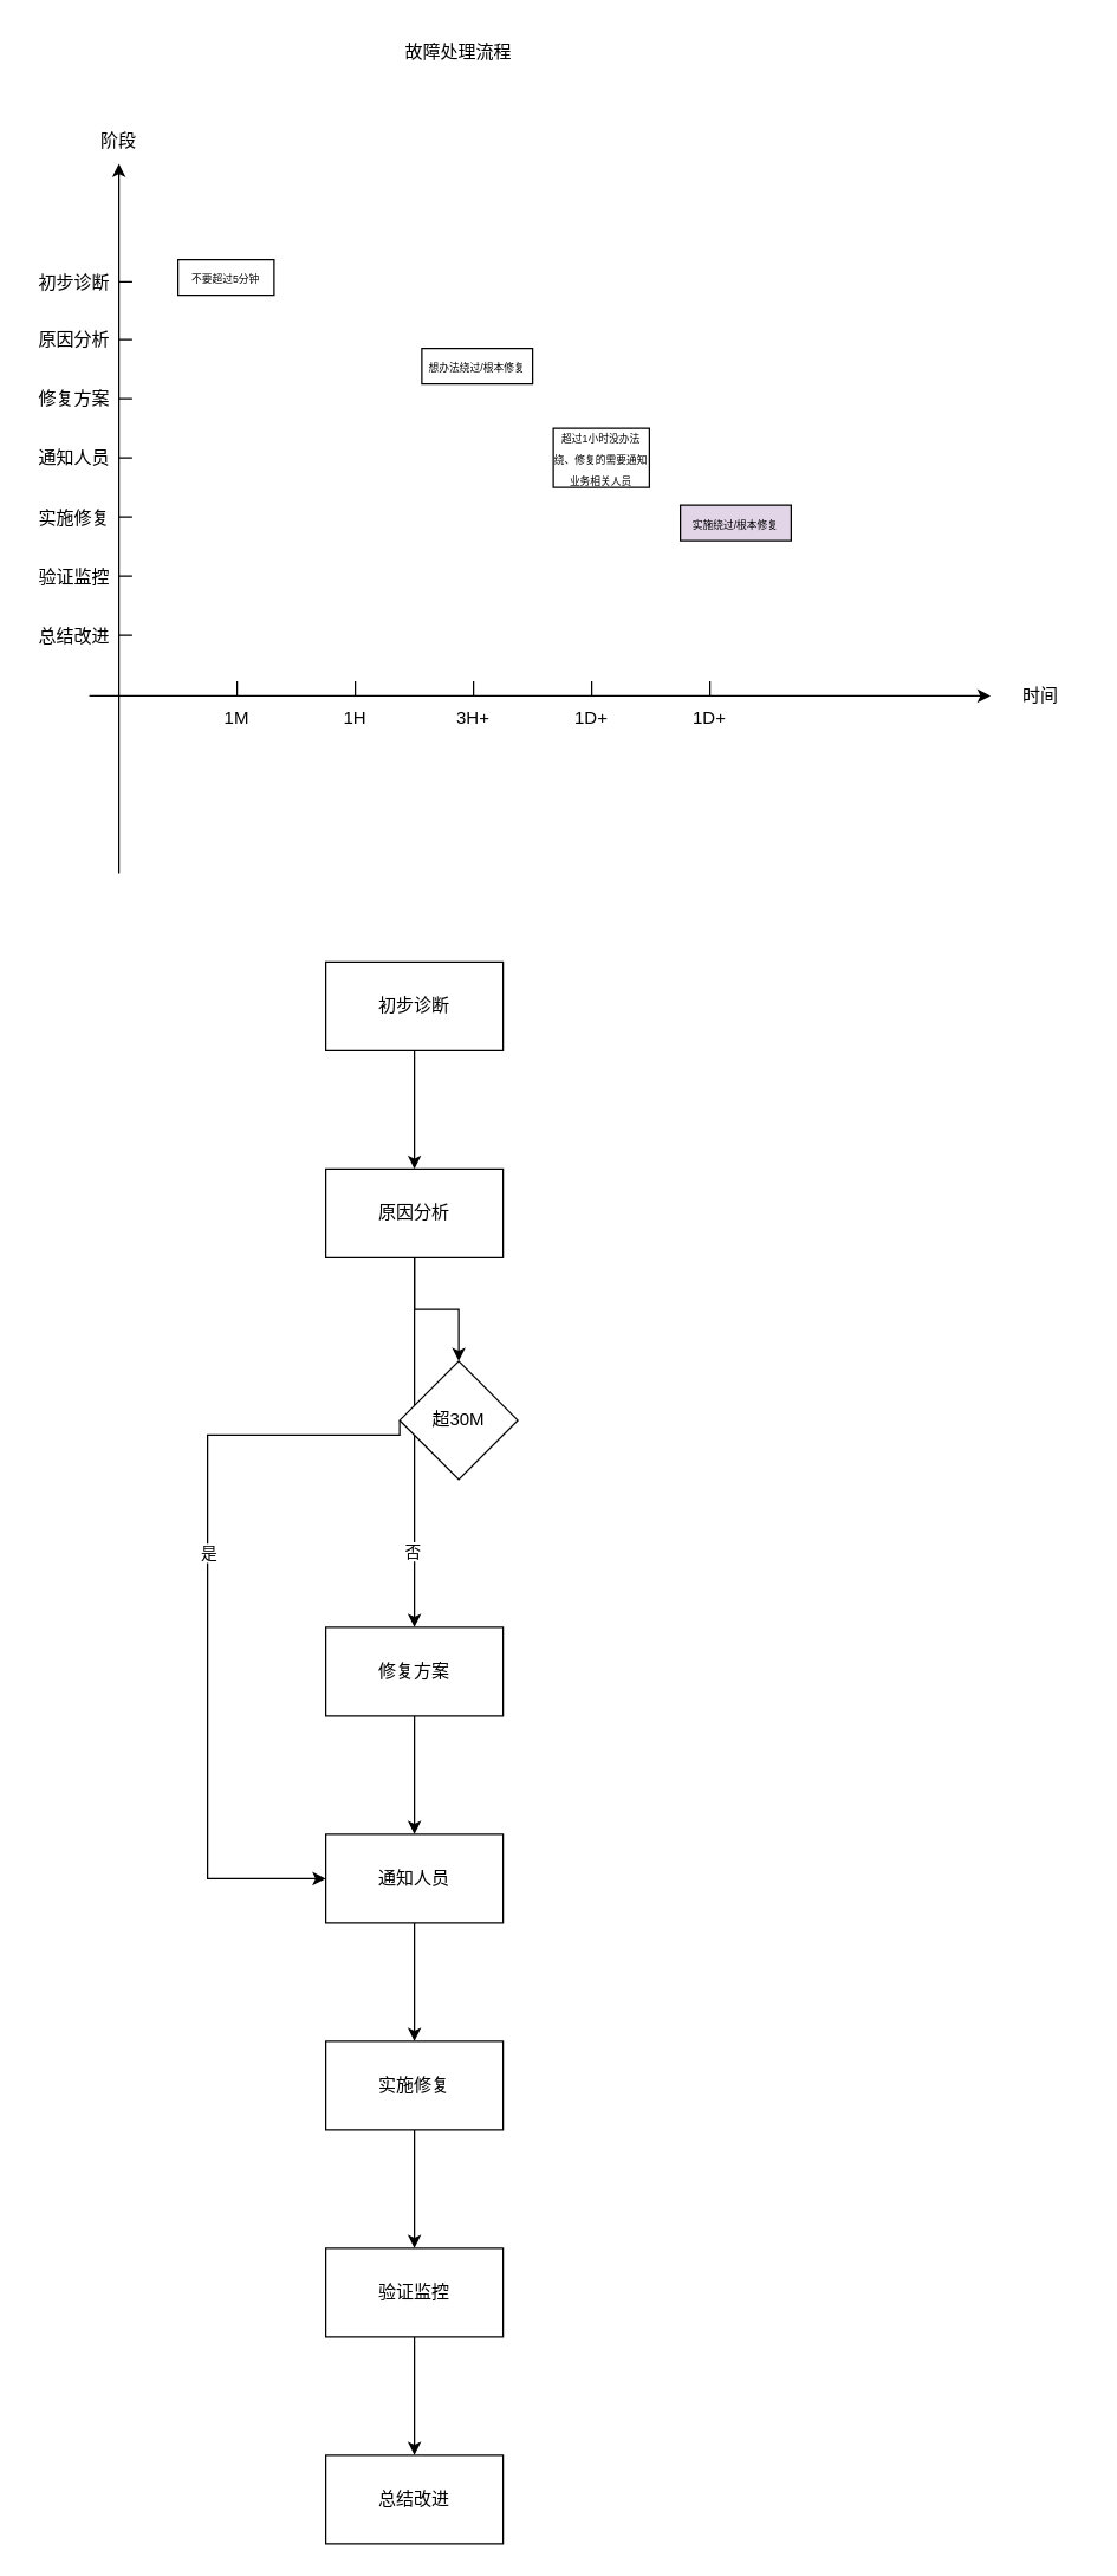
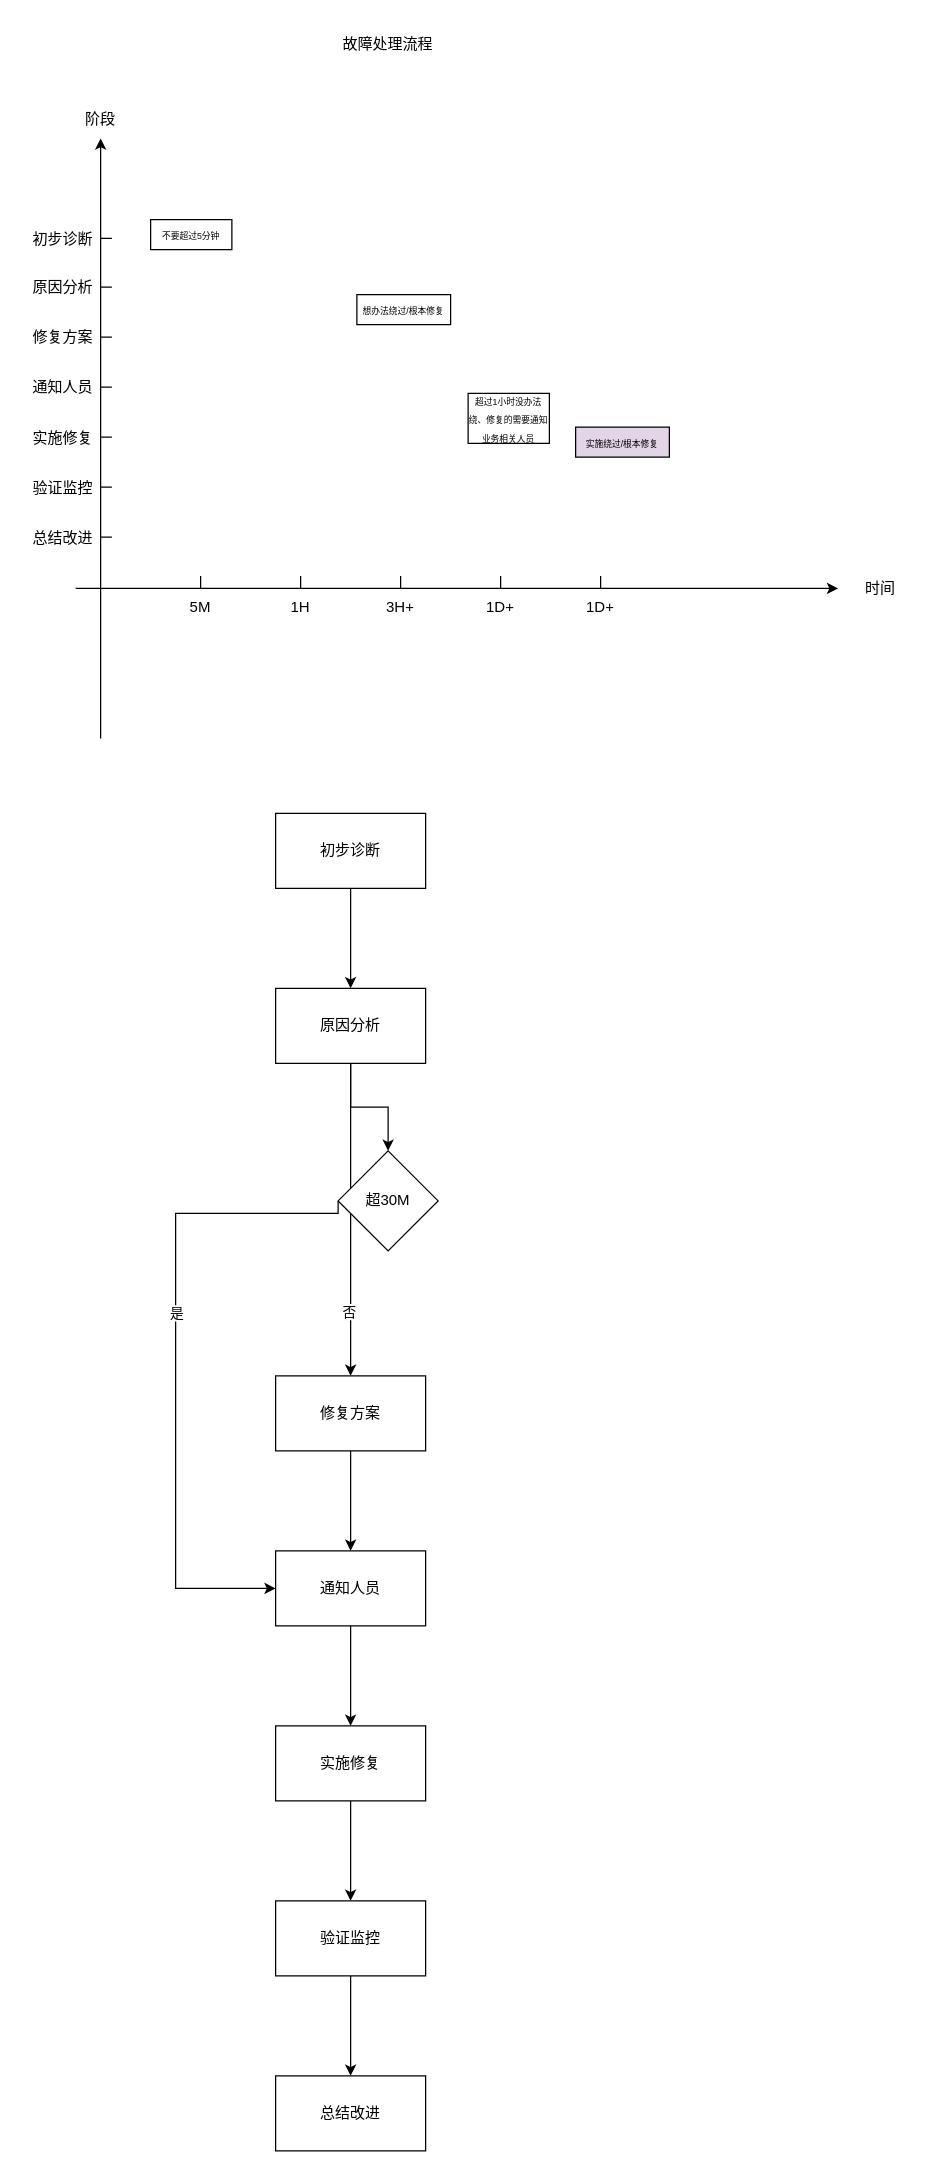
- <mxCell id="37" value="&lt;font style=&quot;font-size: 7px;&quot;&gt;超过1小时没办法绕、修复的需要通知业务相关人员&lt;/font&gt;" style="rounded=0;whiteSpace=wrap;html=1;" parent="1" vertex="1"><mxGeometry x="374" y="289" width="65" height="40" as="geometry" /></mxCell>
+ <mxCell id="37" value="&lt;font style=&quot;font-size: 7px;&quot;&gt;超过1小时没办法绕、修复的需要通知业务相关人员&lt;/font&gt;" style="rounded=0;whiteSpace=wrap;html=1;" parent="1" vertex="1"><mxGeometry x="374" y="314" width="65" height="40" as="geometry" /></mxCell>
- <mxCell id="11" value="1M" style="text;html=1;align=center;verticalAlign=middle;whiteSpace=wrap;rounded=0;" parent="1" vertex="1"><mxGeometry x="130" y="470" width="60" height="30" as="geometry" /></mxCell>
+ <mxCell id="11" value="5M" style="text;html=1;align=center;verticalAlign=middle;whiteSpace=wrap;rounded=0;" parent="1" vertex="1"><mxGeometry x="130" y="470" width="60" height="30" as="geometry" /></mxCell>
